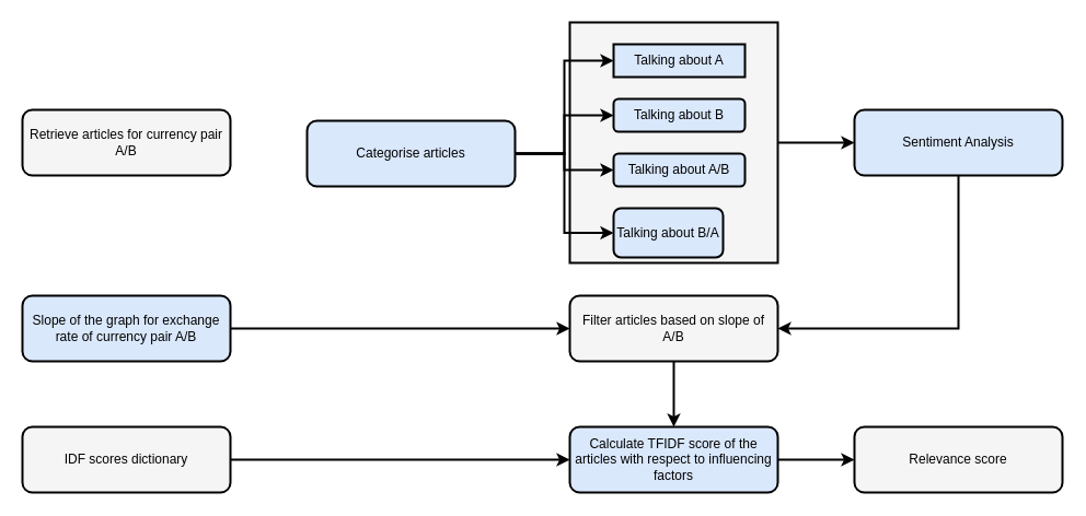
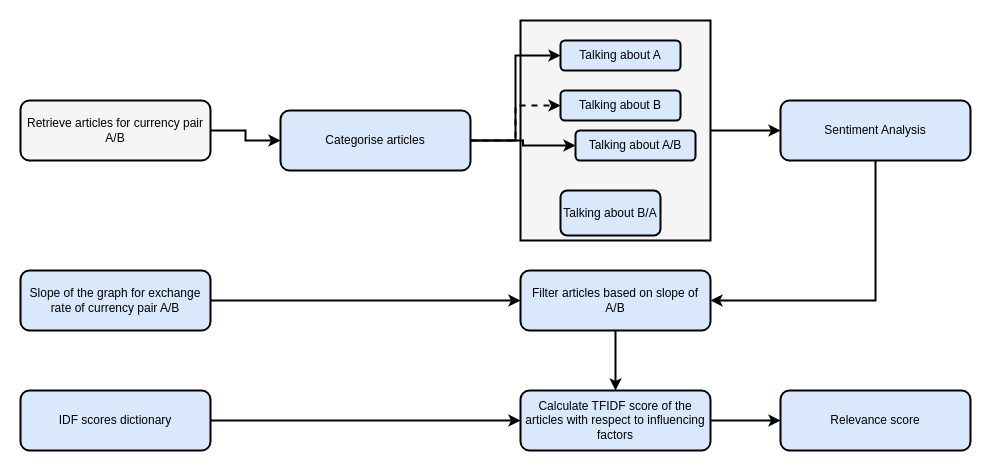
- <mxCell id="12" value="Talking about A" style="whiteSpace=wrap;html=1;strokeWidth=2;fillColor=#dae8fc;rounded=0;" parent="1" vertex="1"><mxGeometry x="560" y="40" width="120" height="30" as="geometry" /></mxCell>
+ <mxCell id="12" value="Talking about A" style="rounded=1;whiteSpace=wrap;html=1;strokeWidth=2;fillColor=#dae8fc;" parent="1" vertex="1"><mxGeometry x="560" y="40" width="120" height="30" as="geometry" /></mxCell>
- <mxCell id="5" style="edgeStyle=orthogonalEdgeStyle;rounded=0;orthogonalLoop=1;jettySize=auto;html=1;exitX=1;exitY=0.5;exitDx=0;exitDy=0;entryX=0;entryY=0.5;entryDx=0;entryDy=0;strokeWidth=2;fillColor=#dae8fc;" parent="1" source="8" target="11" edge="1"><mxGeometry relative="1" as="geometry" /></mxCell>
+ <mxCell id="5" style="edgeStyle=orthogonalEdgeStyle;rounded=0;orthogonalLoop=1;jettySize=auto;html=1;exitX=1;exitY=0.5;exitDx=0;exitDy=0;entryX=0;entryY=0.5;entryDx=0;entryDy=0;strokeWidth=2;fillColor=#dae8fc;dashed=1;" parent="1" source="8" target="11" edge="1"><mxGeometry relative="1" as="geometry" /></mxCell>
+ <mxCell id="13" style="edgeStyle=orthogonalEdgeStyle;rounded=0;orthogonalLoop=1;jettySize=auto;html=1;strokeWidth=2;fillColor=#dae8fc;" parent="1" source="14" target="8" edge="1"><mxGeometry relative="1" as="geometry" /></mxCell>
- <mxCell id="10" value="Talking about A/B" style="rounded=1;whiteSpace=wrap;html=1;strokeWidth=2;fillColor=#dae8fc;" parent="1" vertex="1"><mxGeometry x="560" y="140" width="120" height="30" as="geometry" /></mxCell>
+ <mxCell id="10" value="Talking about A/B" style="rounded=1;whiteSpace=wrap;html=1;strokeWidth=2;fillColor=#dae8fc;" parent="1" vertex="1"><mxGeometry x="575" y="130" width="120" height="30" as="geometry" /></mxCell>
- <mxCell id="7" style="edgeStyle=orthogonalEdgeStyle;rounded=0;orthogonalLoop=1;jettySize=auto;html=1;exitX=1;exitY=0.5;exitDx=0;exitDy=0;entryX=0;entryY=0.5;entryDx=0;entryDy=0;strokeWidth=2;fillColor=#dae8fc;" parent="1" source="8" target="9" edge="1"><mxGeometry relative="1" as="geometry" /></mxCell>
- <mxCell id="18" value="Filter articles based on slope of A/B" style="whiteSpace=wrap;html=1;rounded=1;strokeWidth=2;fillColor=#f5f5f5;" parent="1" vertex="1"><mxGeometry x="520" y="270" width="190" height="60" as="geometry" /></mxCell>
+ <mxCell id="18" value="Filter articles based on slope of A/B" style="whiteSpace=wrap;html=1;rounded=1;strokeWidth=2;fillColor=#dae8fc;" parent="1" vertex="1"><mxGeometry x="520" y="270" width="190" height="60" as="geometry" /></mxCell>
- <mxCell id="22" value="IDF scores dictionary" style="rounded=1;whiteSpace=wrap;html=1;strokeWidth=2;fillColor=#f5f5f5;" parent="1" vertex="1"><mxGeometry x="20" y="390" width="190" height="60" as="geometry" /></mxCell>
+ <mxCell id="22" value="IDF scores dictionary" style="rounded=1;whiteSpace=wrap;html=1;strokeWidth=2;fillColor=#dae8fc;" parent="1" vertex="1"><mxGeometry x="20" y="390" width="190" height="60" as="geometry" /></mxCell>
- <mxCell id="25" value="Relevance score" style="whiteSpace=wrap;html=1;rounded=1;strokeWidth=2;fillColor=#f5f5f5;" parent="1" vertex="1"><mxGeometry x="780" y="390" width="190" height="60" as="geometry" /></mxCell>
+ <mxCell id="25" value="Relevance score" style="whiteSpace=wrap;html=1;rounded=1;strokeWidth=2;fillColor=#dae8fc;" parent="1" vertex="1"><mxGeometry x="780" y="390" width="190" height="60" as="geometry" /></mxCell>
